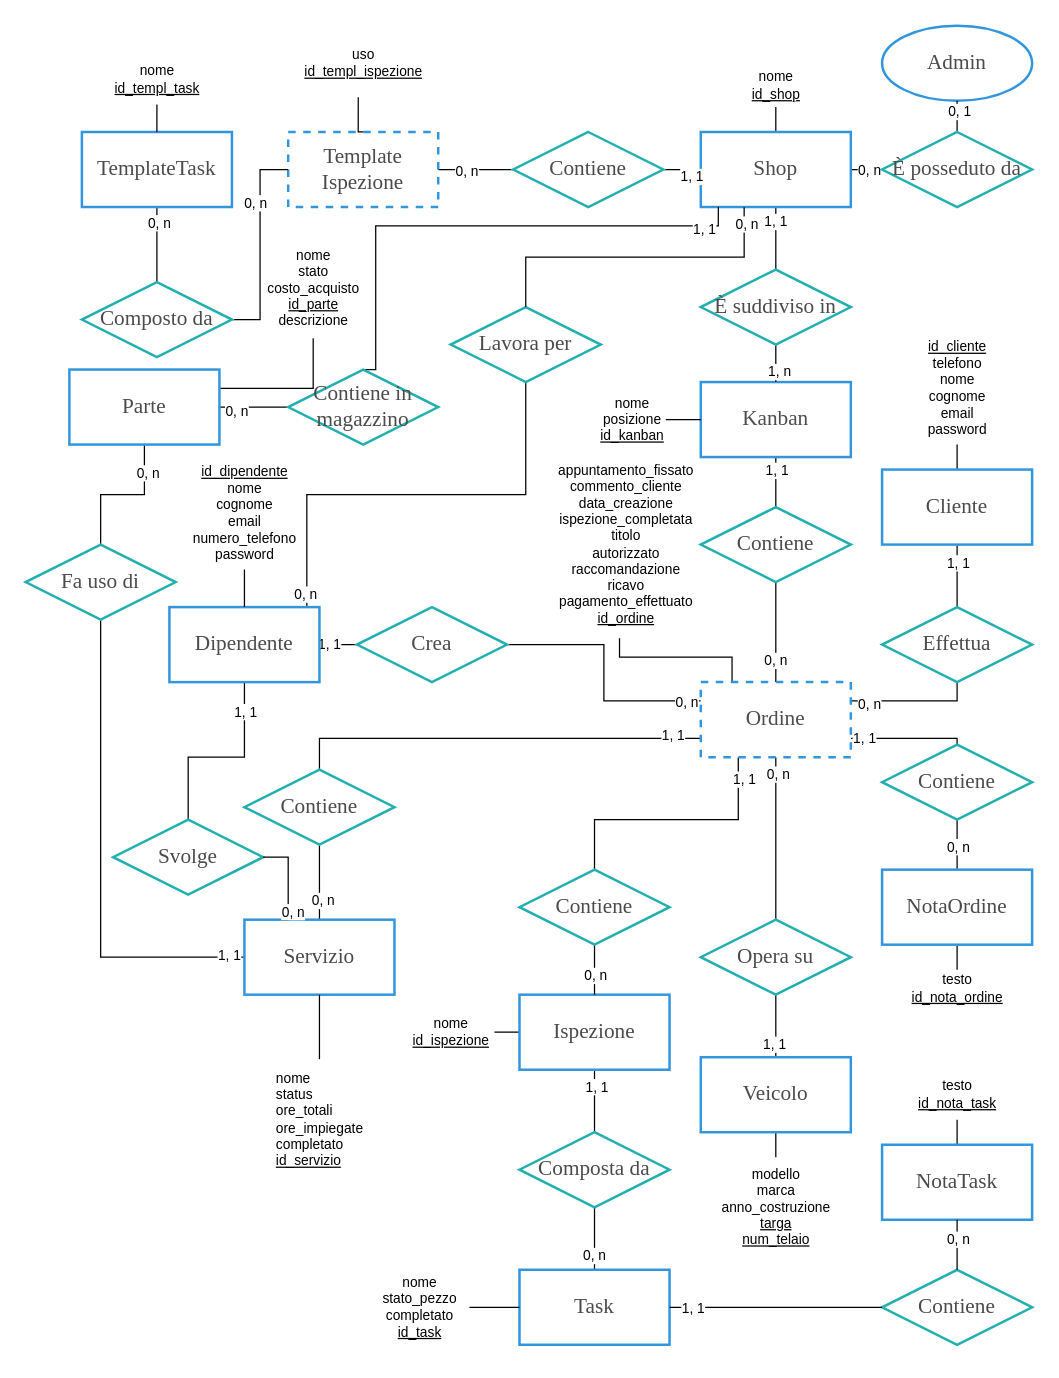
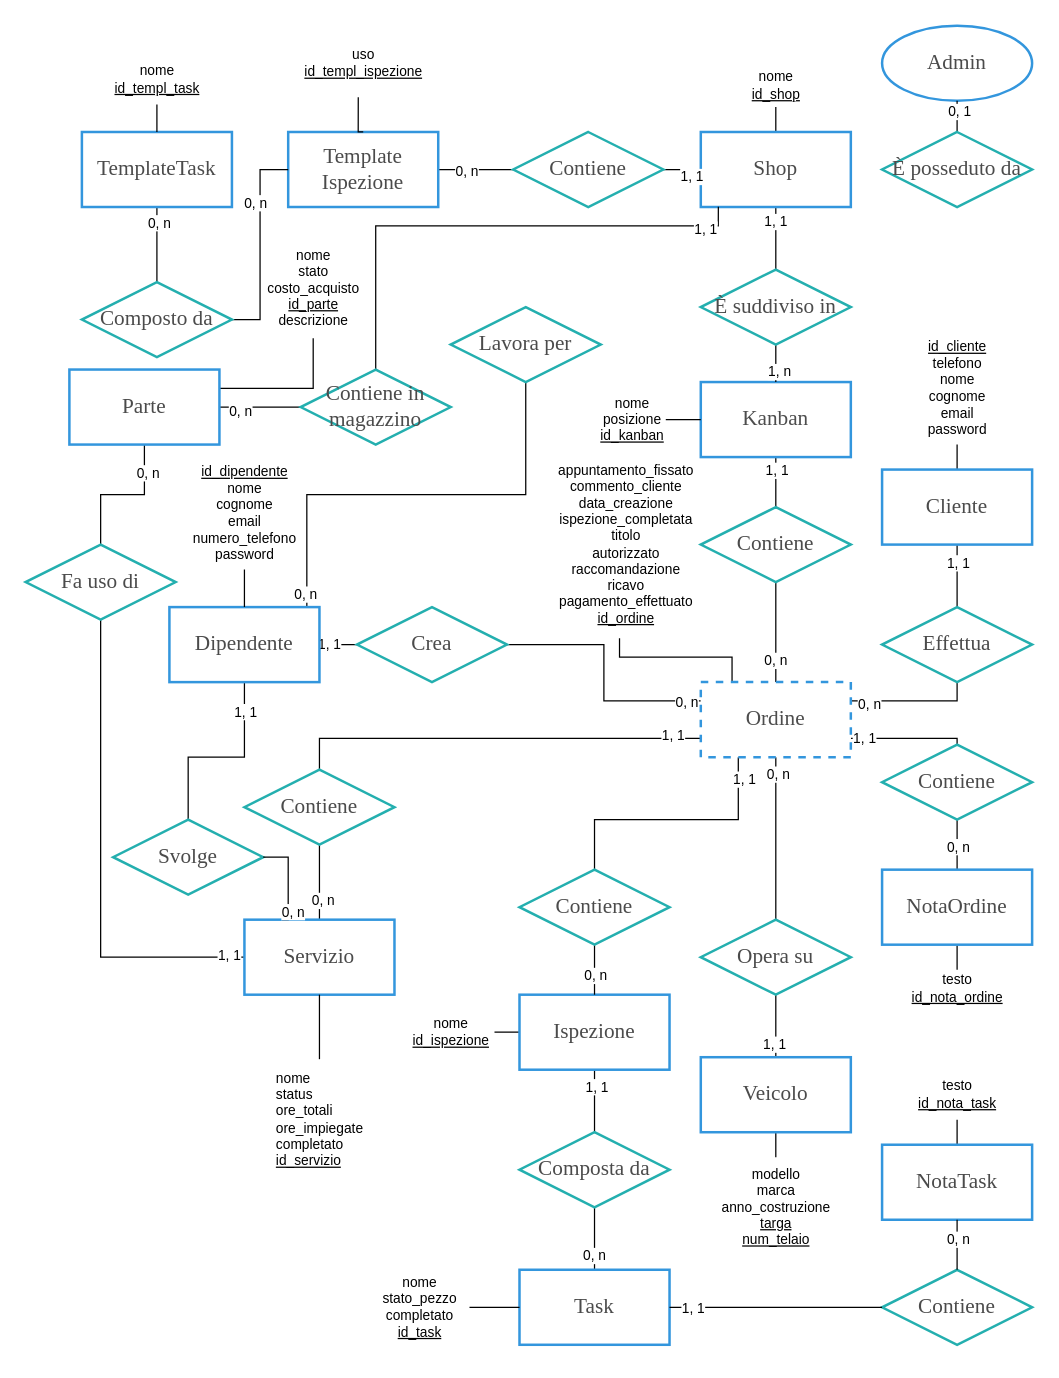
- <mxCell id="87" value="Template&lt;br&gt;Ispezione" style="rounded=0;whiteSpace=wrap;html=1;strokeWidth=2;strokeColor=#3396dd;fontFamily=Verdana;fontSize=17;fontColor=#4B4B4B;dashed=1;" parent="1" vertex="1"><mxGeometry x="230" y="105" width="120" height="60" as="geometry" /></mxCell>
+ <mxCell id="87" value="Template&lt;br&gt;Ispezione" style="rounded=0;whiteSpace=wrap;html=1;strokeWidth=2;strokeColor=#3396dd;fontFamily=Verdana;fontSize=17;fontColor=#4B4B4B;" parent="1" vertex="1"><mxGeometry x="230" y="105" width="120" height="60" as="geometry" /></mxCell>
- <mxCell id="44" style="edgeStyle=orthogonalEdgeStyle;rounded=0;orthogonalLoop=1;jettySize=auto;html=1;exitX=1;exitY=0.5;exitDx=0;exitDy=0;entryX=0;entryY=0.5;entryDx=0;entryDy=0;endArrow=none;endFill=0;" parent="1" source="46" target="128" edge="1"><mxGeometry relative="1" as="geometry" /></mxCell>
- <mxCell id="45" value="0, n" style="edgeLabel;html=1;align=center;verticalAlign=middle;resizable=0;points=[];" parent="44" vertex="1" connectable="0"><mxGeometry x="0.408" y="-2" relative="1" as="geometry"><mxPoint x="-4" y="-2" as="offset" /></mxGeometry></mxCell>
- <mxCell id="130" style="edgeStyle=orthogonalEdgeStyle;rounded=0;orthogonalLoop=1;jettySize=auto;html=1;exitX=0.5;exitY=0;exitDx=0;exitDy=0;entryX=0.289;entryY=1.002;entryDx=0;entryDy=0;entryPerimeter=0;endArrow=none;endFill=0;" parent="1" source="129" target="46" edge="1"><mxGeometry relative="1" as="geometry" /></mxCell>
- <mxCell id="131" value="0, n" style="edgeLabel;html=1;align=center;verticalAlign=middle;resizable=0;points=[];" parent="130" vertex="1" connectable="0"><mxGeometry x="0.891" y="-2" relative="1" as="geometry"><mxPoint as="offset" /></mxGeometry></mxCell>
- <mxCell id="81" value="Contiene in magazzino" style="rhombus;whiteSpace=wrap;html=1;strokeWidth=2;strokeColor=#24afaf;fontFamily=Verdana;fontSize=17;fontColor=#4B4B4B;" parent="1" vertex="1"><mxGeometry x="230" y="295" width="120" height="60" as="geometry" /></mxCell>
+ <mxCell id="81" value="Contiene in magazzino" style="rhombus;whiteSpace=wrap;html=1;strokeWidth=2;strokeColor=#24afaf;fontFamily=Verdana;fontSize=17;fontColor=#4B4B4B;" parent="1" vertex="1"><mxGeometry x="240" y="295" width="120" height="60" as="geometry" /></mxCell>
